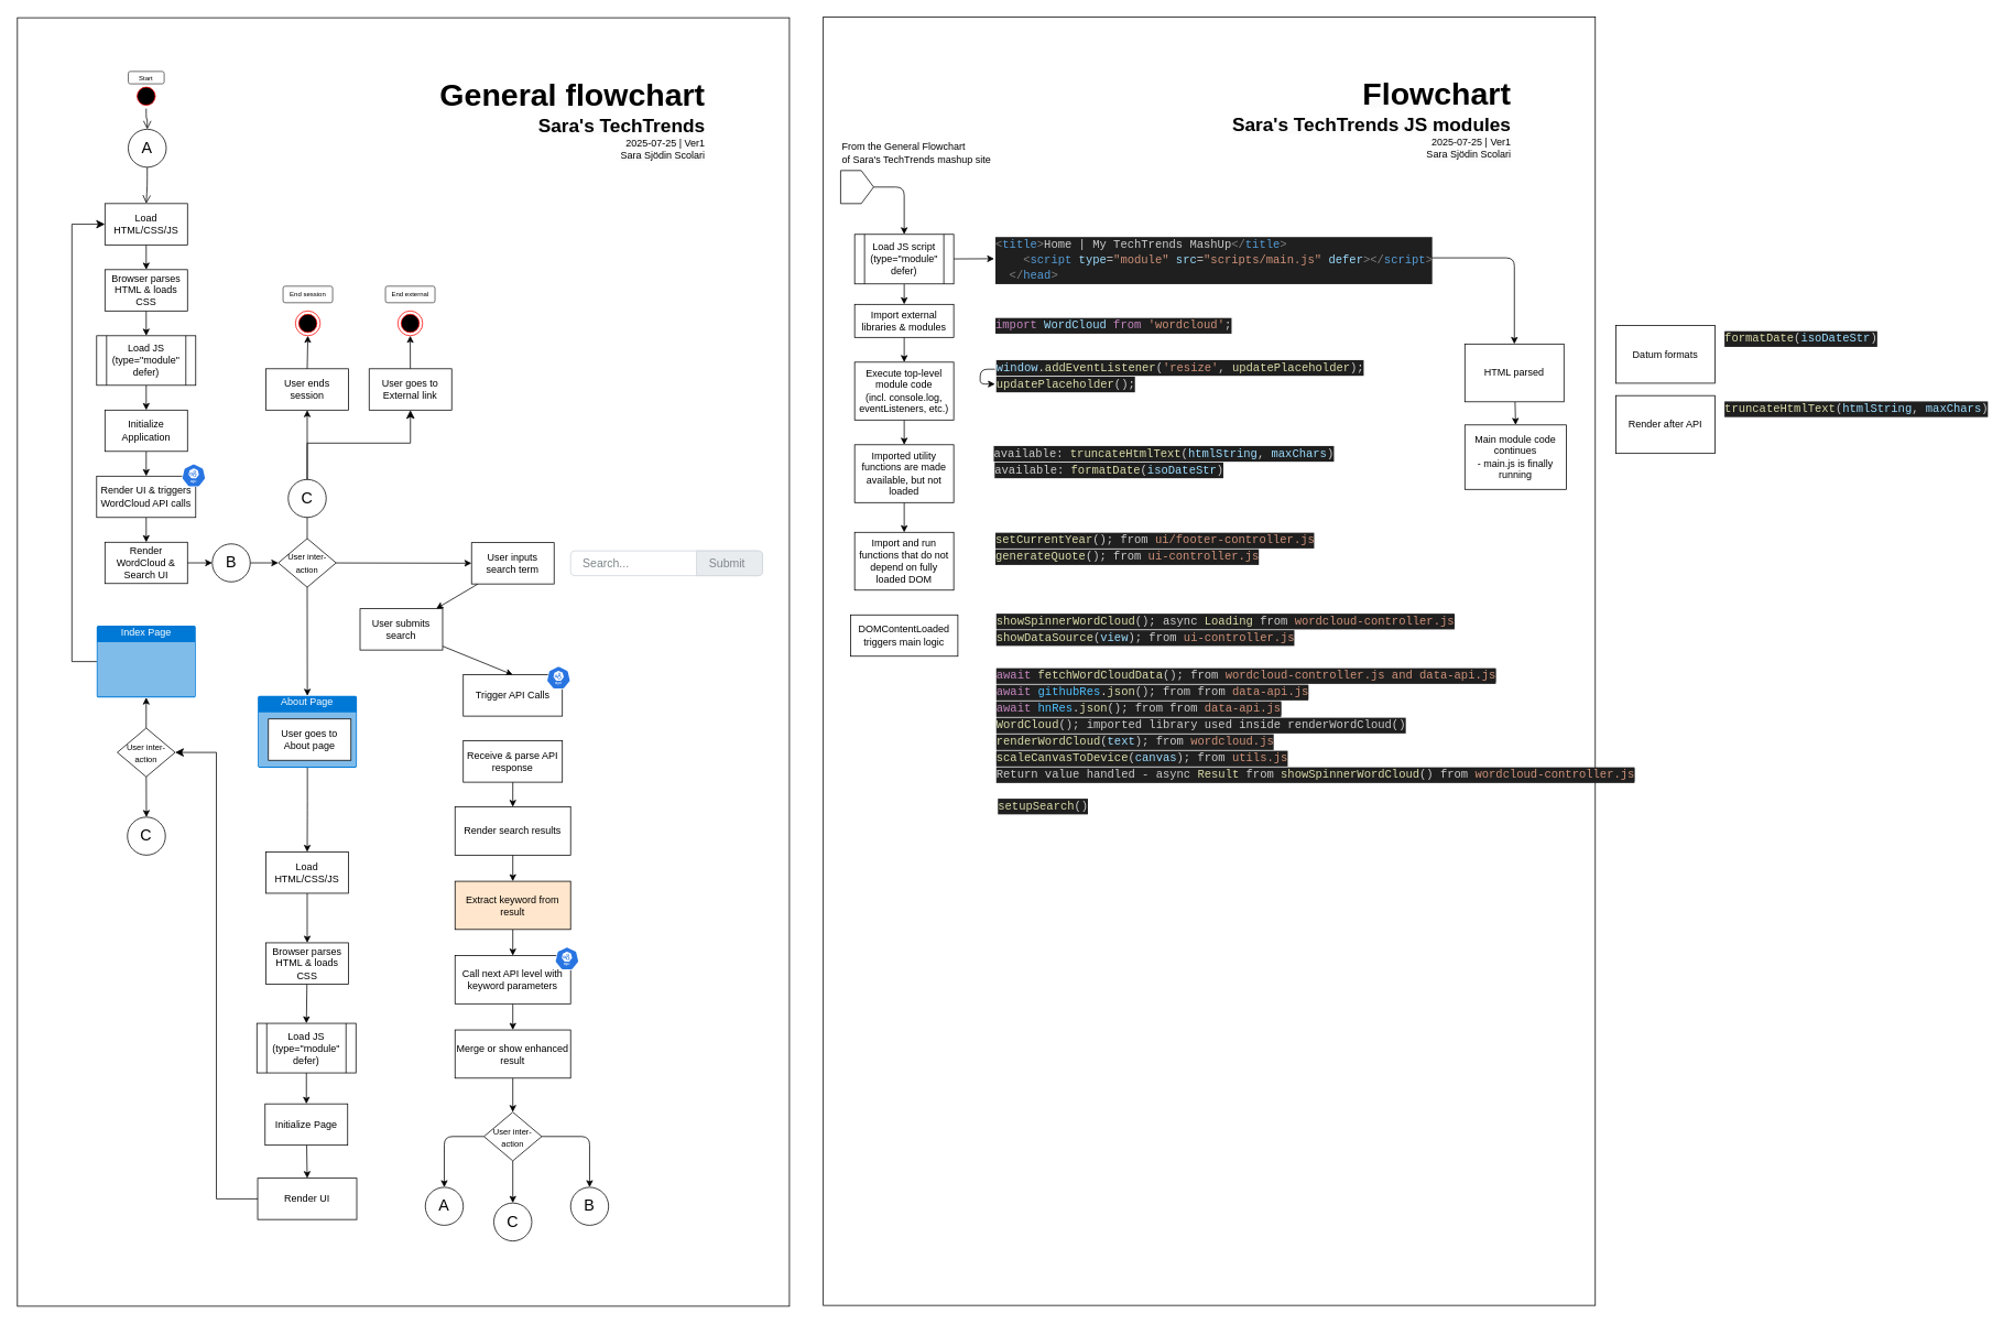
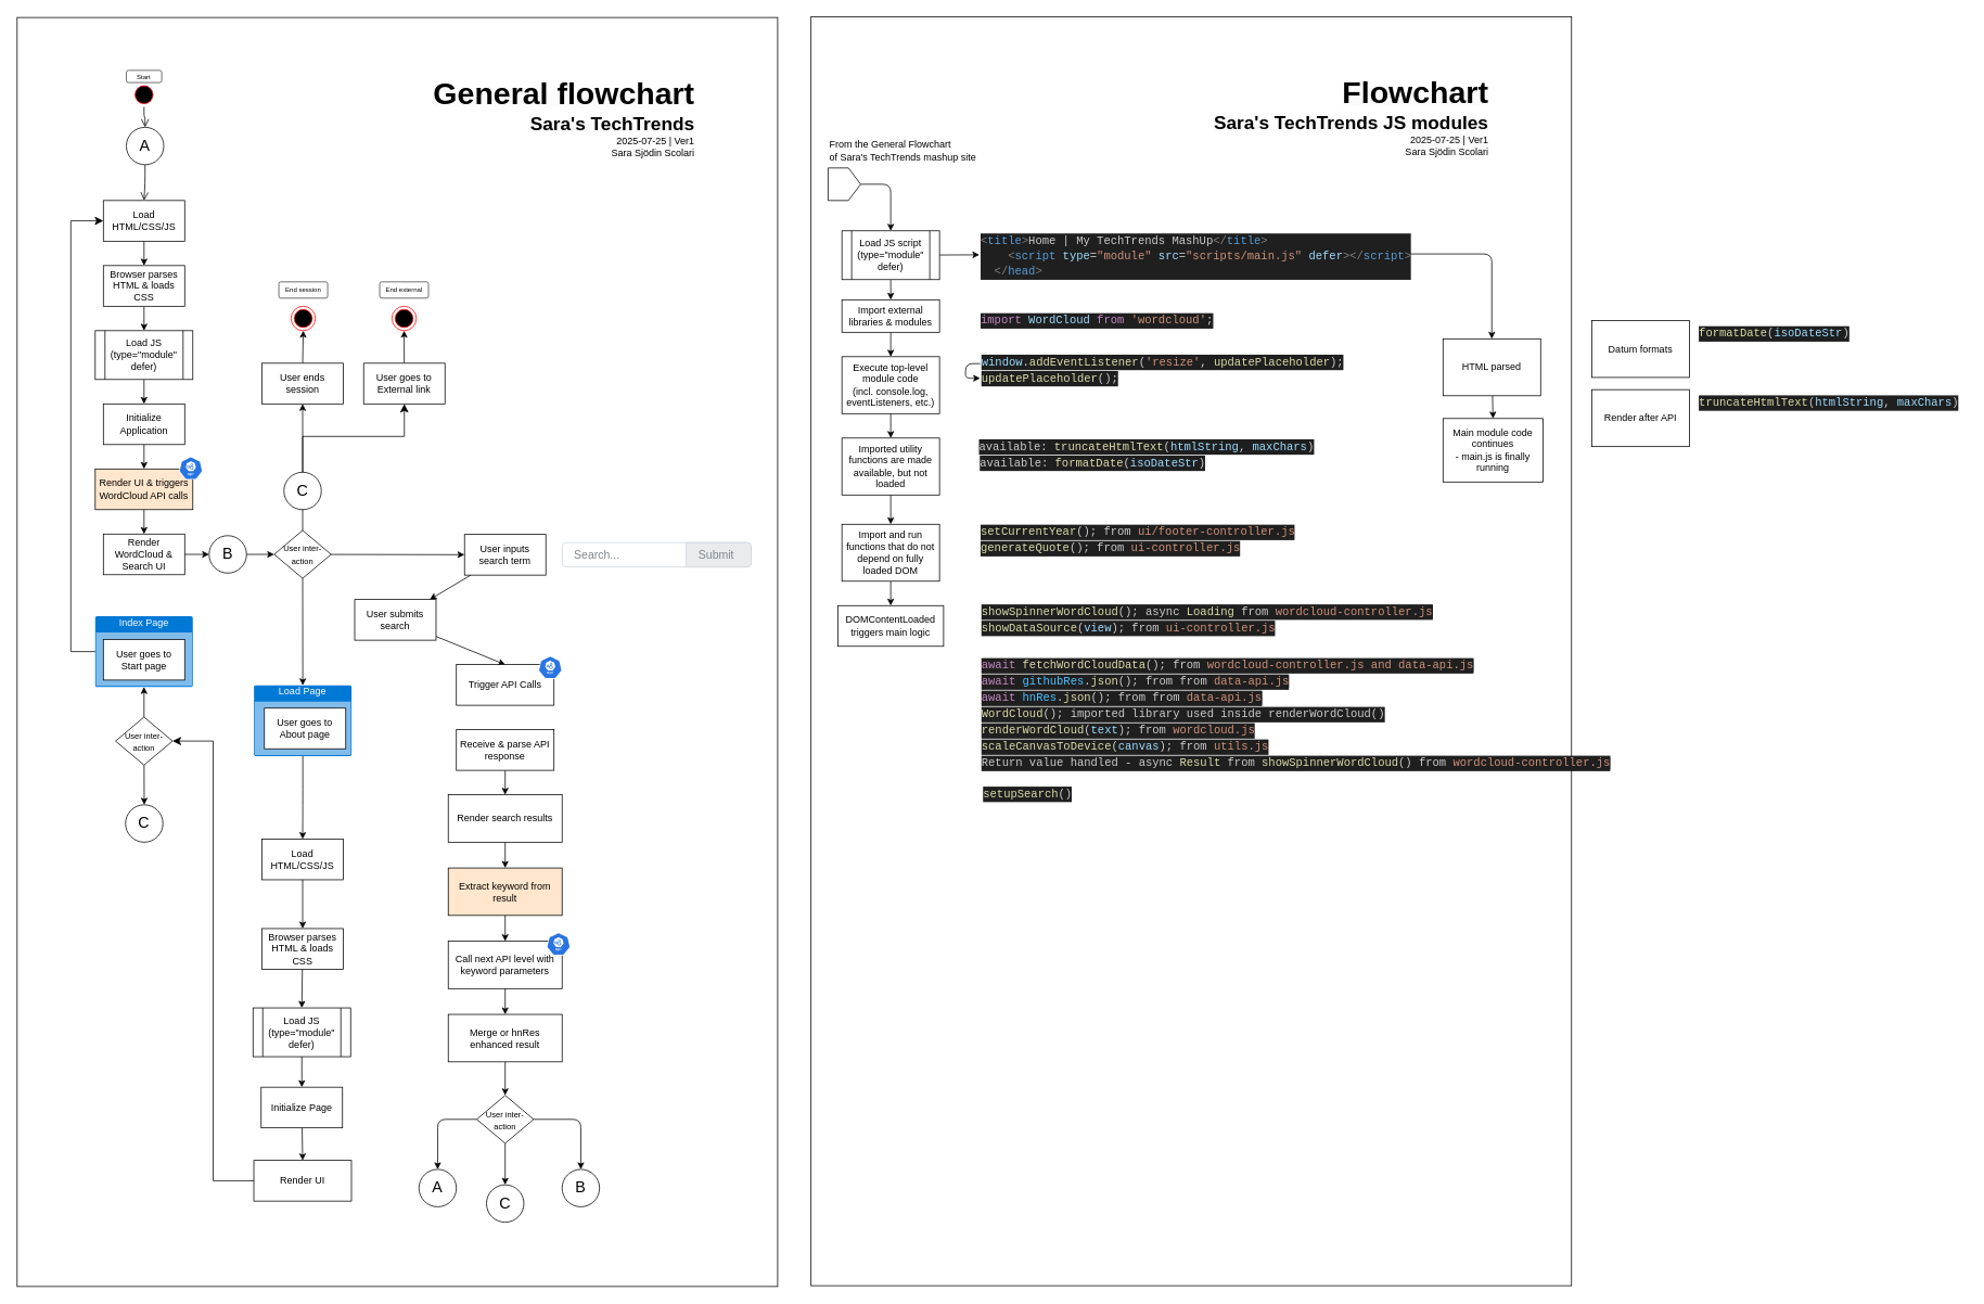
- <mxCell id="25" value="&lt;span style=&quot;color: rgb(0, 0, 0); text-align: left;&quot;&gt;Render UI &amp;amp; triggers WordCloud API calls&lt;/span&gt;" style="html=1;dashed=0;whiteSpace=wrap;" parent="1" vertex="1"><mxGeometry x="116" y="576" width="120" height="50" as="geometry" /></mxCell>
+ <mxCell id="25" value="&lt;span style=&quot;color: rgb(0, 0, 0); text-align: left;&quot;&gt;Render UI &amp;amp; triggers WordCloud API calls&lt;/span&gt;" style="html=1;dashed=0;whiteSpace=wrap;fillColor=#ffe6cc;" parent="1" vertex="1"><mxGeometry x="116" y="576" width="120" height="50" as="geometry" /></mxCell>
+ <mxCell id="95" style="edgeStyle=none;html=1;entryX=0.5;entryY=0;entryDx=0;entryDy=0;" parent="1" source="96" target="97" edge="1"><mxGeometry relative="1" as="geometry" /></mxCell>
+ <mxCell id="52" value="&lt;span style=&quot;color: rgb(0, 0, 0); text-align: left;&quot;&gt;User goes to&lt;br&gt;Start page&lt;/span&gt;" style="html=1;dashed=0;whiteSpace=wrap;" parent="1" vertex="1"><mxGeometry x="126" y="785.5" width="100" height="50" as="geometry" /></mxCell>
- <mxCell id="6" value="About Page" style="html=1;whiteSpace=wrap;strokeColor=none;fillColor=#0079D6;labelPosition=center;verticalLabelPosition=middle;verticalAlign=top;align=center;fontSize=12;outlineConnect=0;spacingTop=-6;fontColor=#FFFFFF;sketch=0;shape=mxgraph.sitemap.page;" parent="1" vertex="1"><mxGeometry x="311.16" y="842" width="120" height="87" as="geometry" /></mxCell>
+ <mxCell id="6" value="Load Page" style="html=1;whiteSpace=wrap;strokeColor=none;fillColor=#0079D6;labelPosition=center;verticalLabelPosition=middle;verticalAlign=top;align=center;fontSize=12;outlineConnect=0;spacingTop=-6;fontColor=#FFFFFF;sketch=0;shape=mxgraph.sitemap.page;" parent="1" vertex="1"><mxGeometry x="311.16" y="842" width="120" height="87" as="geometry" /></mxCell>
- <mxCell id="43" value="&lt;div style=&quot;&quot;&gt;&lt;span style=&quot;color: rgb(0, 0, 0); text-align: left;&quot;&gt;Merge or show enhanced result&lt;/span&gt;&lt;/div&gt;" style="html=1;dashed=0;whiteSpace=wrap;align=center;" parent="1" vertex="1"><mxGeometry x="550" y="1246.5" width="140" height="58.33" as="geometry" /></mxCell>
+ <mxCell id="43" value="&lt;div style=&quot;&quot;&gt;&lt;span style=&quot;color: rgb(0, 0, 0); text-align: left;&quot;&gt;Merge or hnRes enhanced result&lt;/span&gt;&lt;/div&gt;" style="html=1;dashed=0;whiteSpace=wrap;align=center;" parent="1" vertex="1"><mxGeometry x="550" y="1246.5" width="140" height="58.33" as="geometry" /></mxCell>
